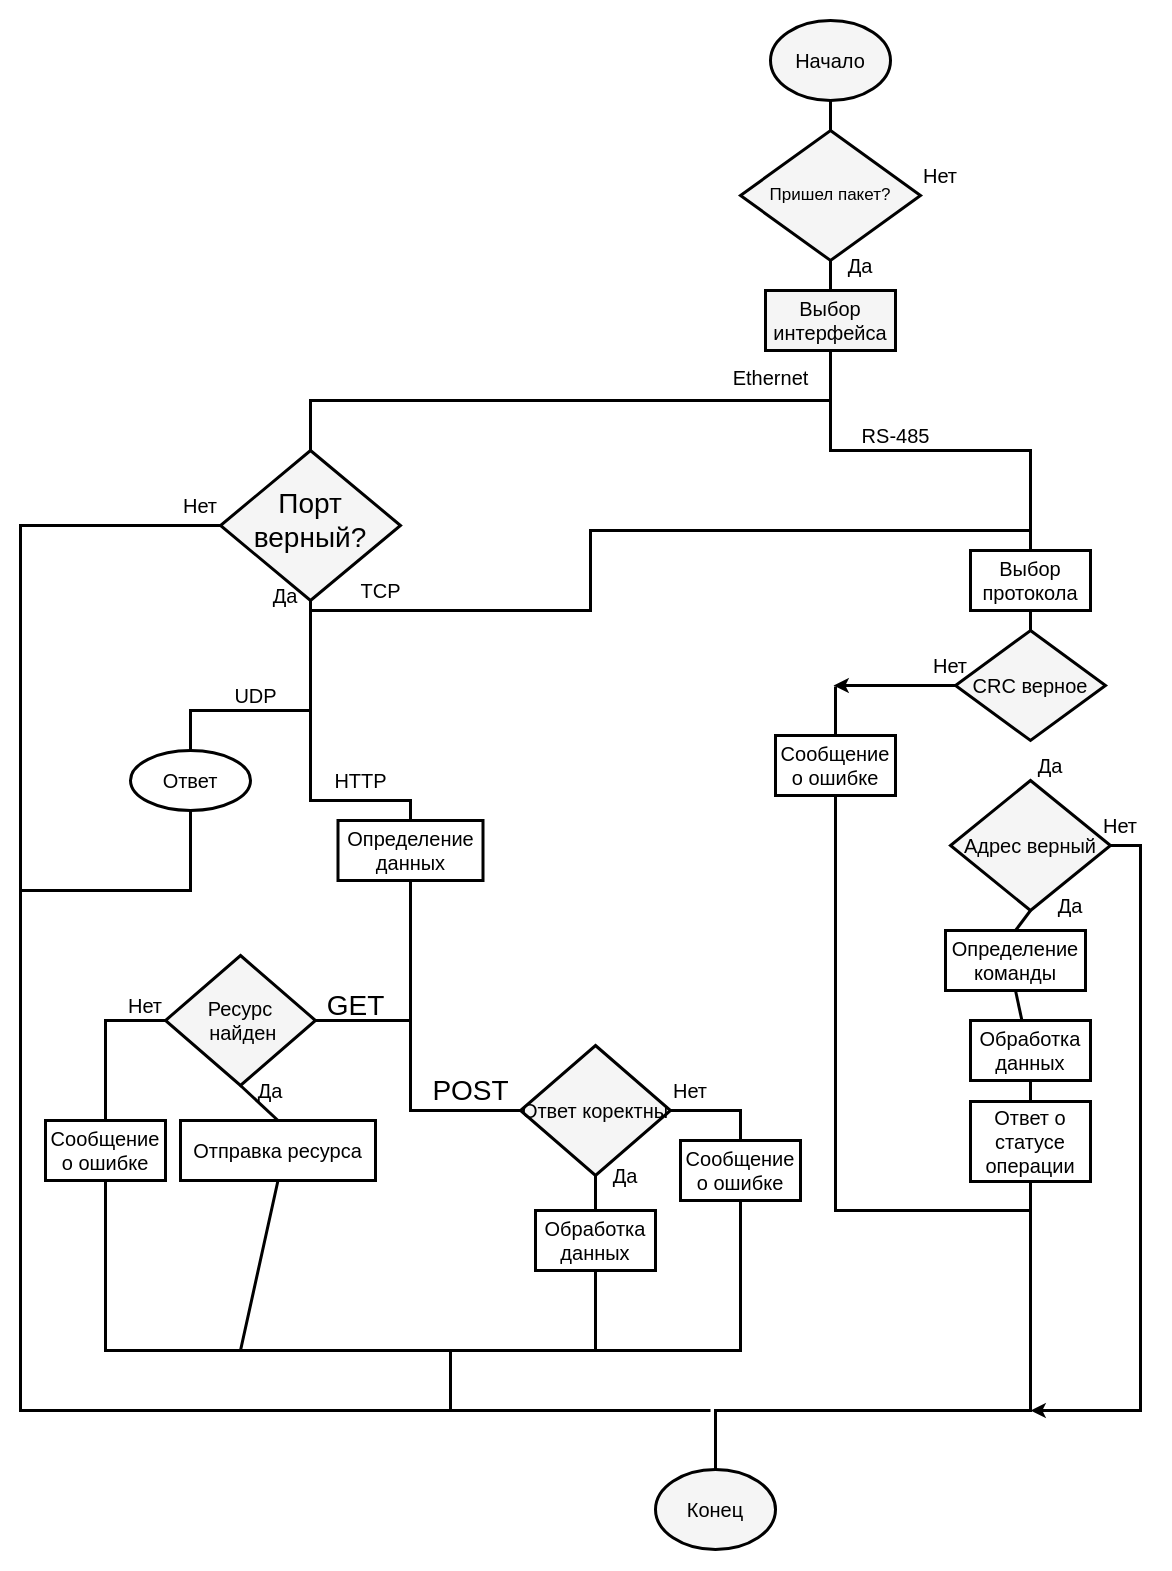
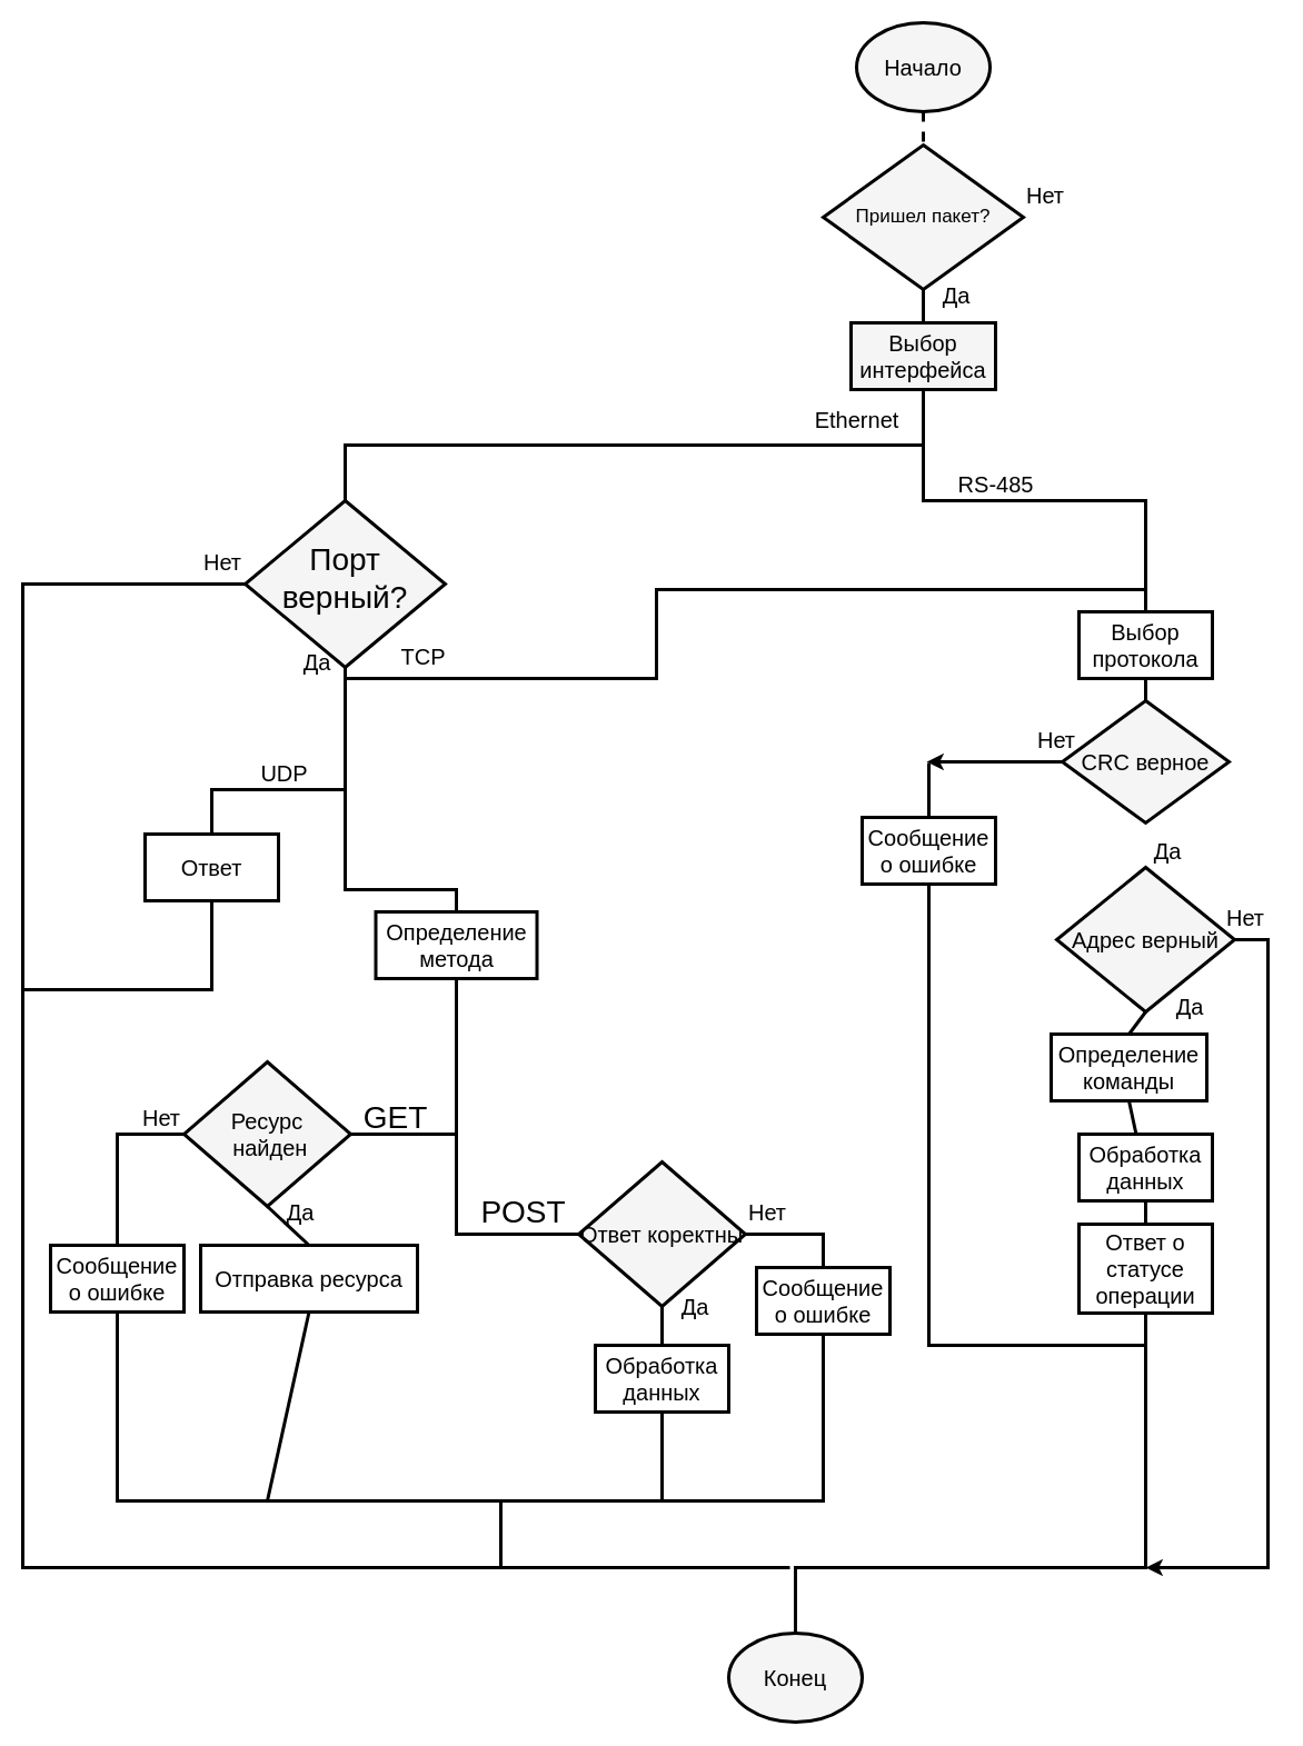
- <mxCell id="24" style="edgeStyle=none;html=1;exitX=0.5;exitY=1;exitDx=0;exitDy=0;entryX=0.5;entryY=0;entryDx=0;entryDy=0;fontFamily=Helvetica;fontSize=20;fontColor=#000000;strokeColor=#000000;strokeWidth=3;endArrow=none;endFill=0;rounded=0;" parent="1" source="25" target="27" edge="1"><mxGeometry relative="1" as="geometry" /></mxCell>
+ <mxCell id="24" style="edgeStyle=none;html=1;exitX=0.5;exitY=1;exitDx=0;exitDy=0;entryX=0.5;entryY=0;entryDx=0;entryDy=0;fontFamily=Helvetica;fontSize=20;fontColor=#000000;strokeColor=#000000;strokeWidth=3;endArrow=none;endFill=0;rounded=0;dashed=1;" parent="1" source="25" target="27" edge="1"><mxGeometry relative="1" as="geometry" /></mxCell>
- <mxCell id="47" value="Ответ" style="ellipse;whiteSpace=wrap;html=1;fontSize=20;fillColor=#FFFFFF;strokeColor=#000000;strokeWidth=3;fontColor=#000000;" parent="1" vertex="1"><mxGeometry x="130" width="120" height="60" as="geometry" y="750" /></mxCell>
+ <mxCell id="47" value="Ответ" style="rounded=0;whiteSpace=wrap;html=1;fontSize=20;fillColor=#FFFFFF;strokeColor=#000000;strokeWidth=3;fontColor=#000000;" parent="1" vertex="1"><mxGeometry x="130" width="120" height="60" as="geometry" y="750" /></mxCell>
- <mxCell id="63" value="HTTP" style="text;html=1;align=center;verticalAlign=middle;resizable=0;points=[];autosize=1;strokeColor=none;fillColor=none;fontSize=20;" parent="1" vertex="1"><mxGeometry x="320" y="760" width="80" height="40" as="geometry" /></mxCell>
- <mxCell id="66" value="Определение данных" style="rounded=0;whiteSpace=wrap;html=1;fontSize=20;fillColor=#FFFFFF;strokeColor=#000000;strokeWidth=3;fontColor=#000000;" parent="1" vertex="1"><mxGeometry x="337.5" y="820" width="145" height="60" as="geometry" /></mxCell>
+ <mxCell id="66" value="Определение метода" style="rounded=0;whiteSpace=wrap;html=1;fontSize=20;fillColor=#FFFFFF;strokeColor=#000000;strokeWidth=3;fontColor=#000000;" parent="1" vertex="1"><mxGeometry x="337.5" y="820" width="145" height="60" as="geometry" /></mxCell>
